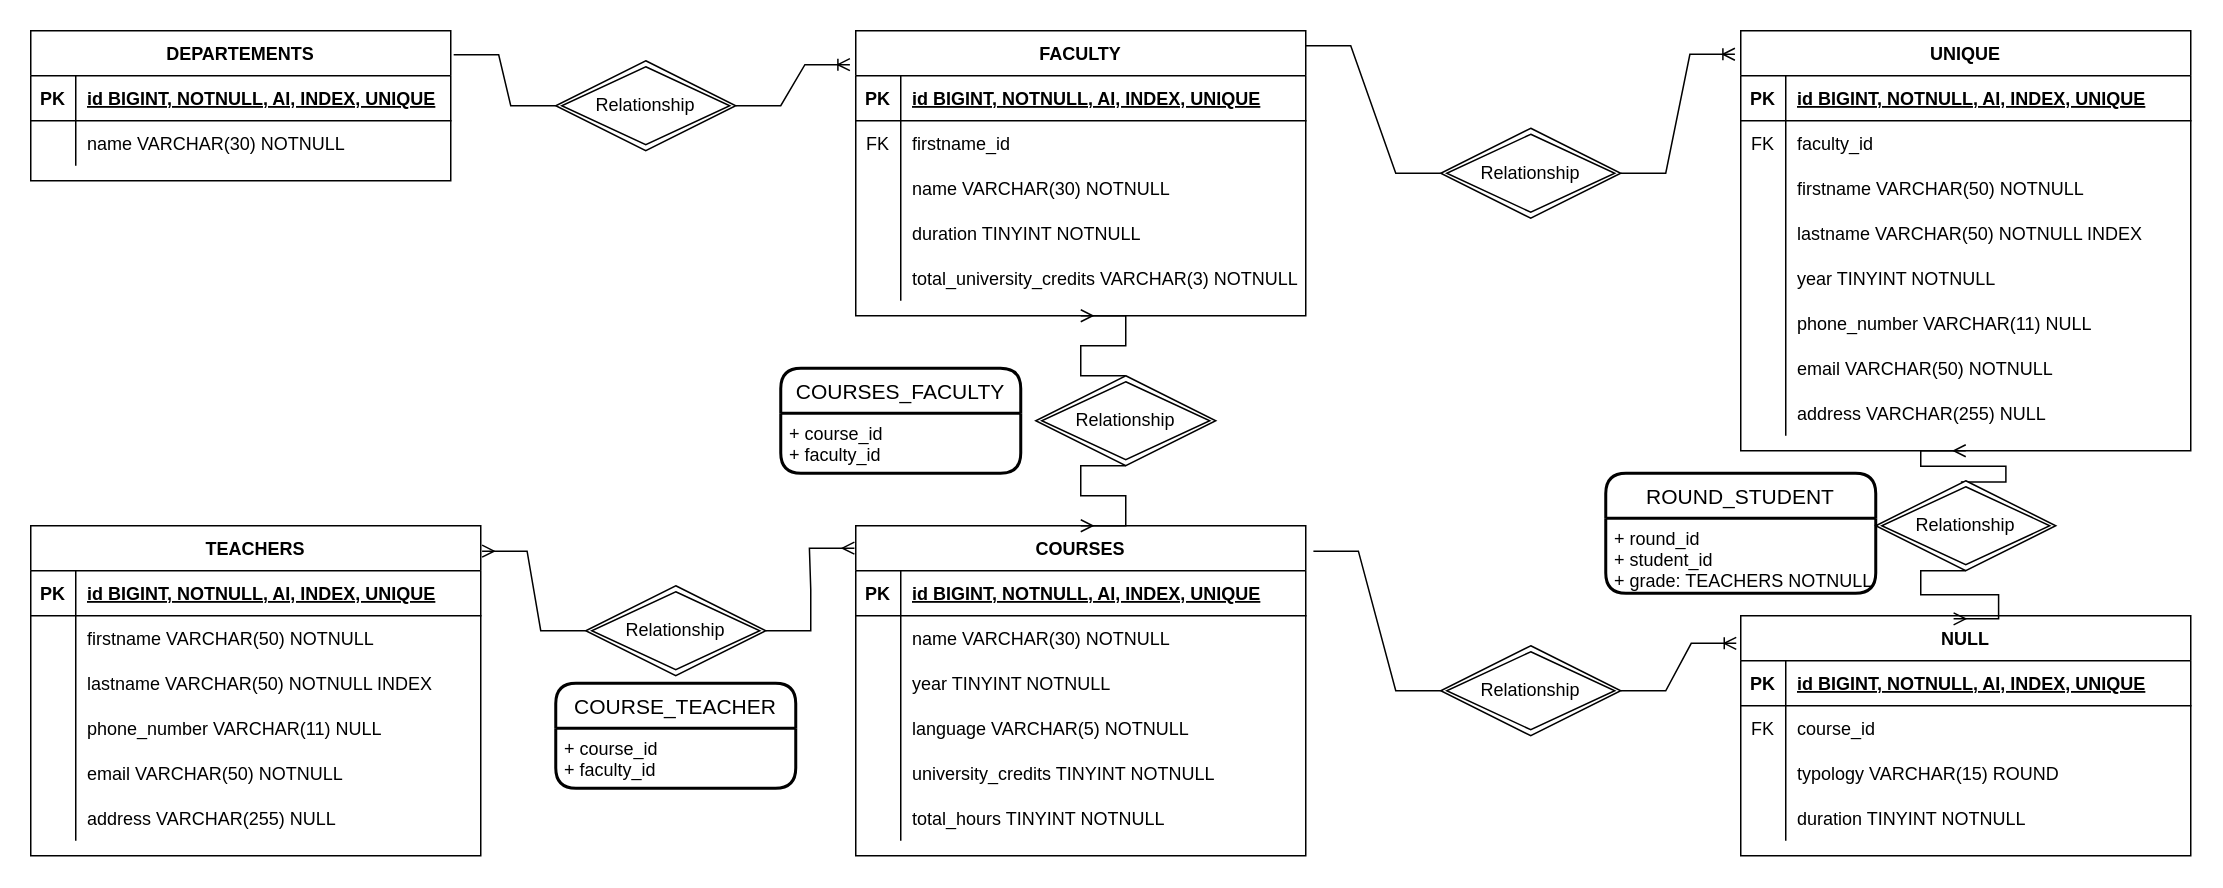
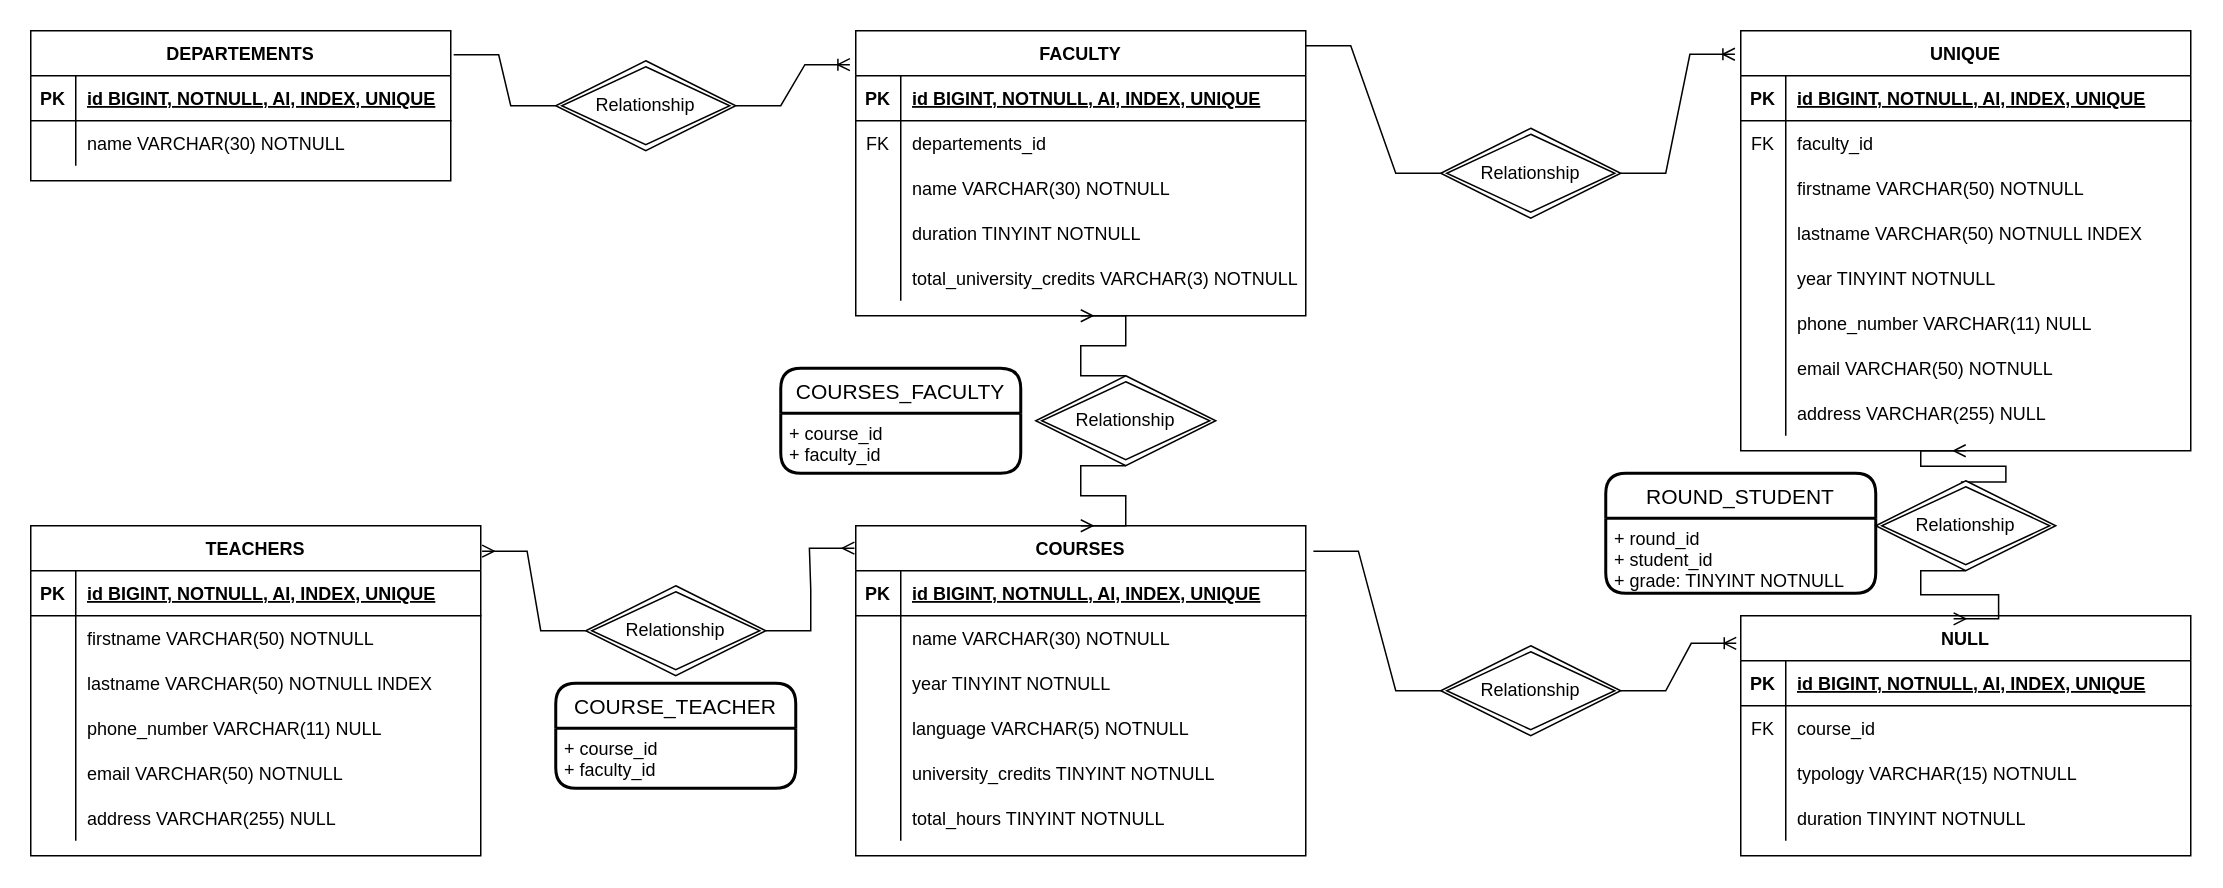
- <mxCell id="15" value="firstname_id" style="shape=partialRectangle;overflow=hidden;connectable=0;fillColor=none;top=0;left=0;bottom=0;right=0;align=left;spacingLeft=6;" vertex="1" parent="13"><mxGeometry x="30" width="270" height="30" as="geometry"><mxRectangle width="270" height="30" as="alternateBounds" /></mxGeometry></mxCell>
+ <mxCell id="15" value="departements_id" style="shape=partialRectangle;overflow=hidden;connectable=0;fillColor=none;top=0;left=0;bottom=0;right=0;align=left;spacingLeft=6;" vertex="1" parent="13"><mxGeometry x="30" width="270" height="30" as="geometry"><mxRectangle width="270" height="30" as="alternateBounds" /></mxGeometry></mxCell>
- <mxCell id="119" value="+ round_id&#10;+ student_id&#10;+ grade: TEACHERS NOTNULL" style="align=left;strokeColor=none;fillColor=none;spacingLeft=4;fontSize=12;verticalAlign=top;resizable=0;rotatable=0;part=1;" vertex="1" parent="118"><mxGeometry y="30" width="180" height="50" as="geometry" /></mxCell>
+ <mxCell id="119" value="+ round_id&#10;+ student_id&#10;+ grade: TINYINT NOTNULL" style="align=left;strokeColor=none;fillColor=none;spacingLeft=4;fontSize=12;verticalAlign=top;resizable=0;rotatable=0;part=1;" vertex="1" parent="118"><mxGeometry y="30" width="180" height="50" as="geometry" /></mxCell>
- <mxCell id="97" value="typology VARCHAR(15) ROUND" style="shape=partialRectangle;overflow=hidden;connectable=0;fillColor=none;top=0;left=0;bottom=0;right=0;align=left;spacingLeft=6;" vertex="1" parent="95"><mxGeometry x="30" width="270" height="30" as="geometry"><mxRectangle width="270" height="30" as="alternateBounds" /></mxGeometry></mxCell>
+ <mxCell id="97" value="typology VARCHAR(15) NOTNULL" style="shape=partialRectangle;overflow=hidden;connectable=0;fillColor=none;top=0;left=0;bottom=0;right=0;align=left;spacingLeft=6;" vertex="1" parent="95"><mxGeometry x="30" width="270" height="30" as="geometry"><mxRectangle width="270" height="30" as="alternateBounds" /></mxGeometry></mxCell>
